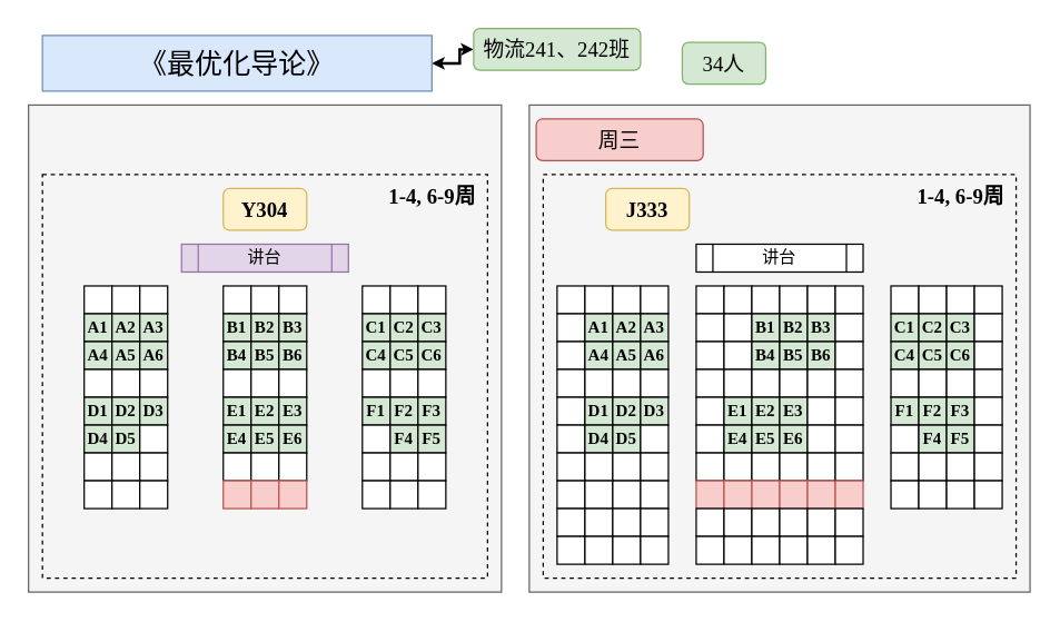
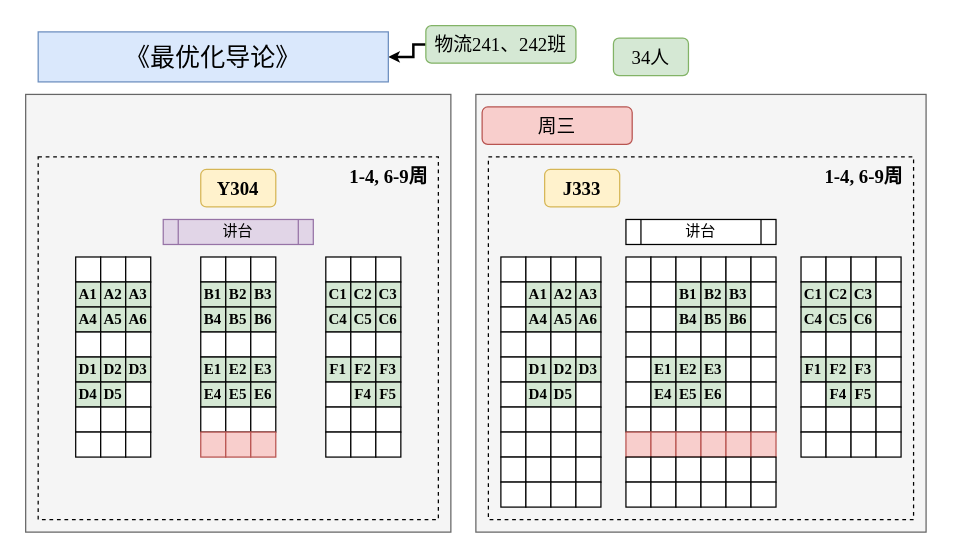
- <mxCell id="6" style="edgeStyle=orthogonalEdgeStyle;rounded=0;orthogonalLoop=1;jettySize=auto;html=1;exitX=1;exitY=0.5;exitDx=0;exitDy=0;strokeWidth=2;endSize=3;startSize=3;startArrow=classic;startFill=1;" parent="1" source="7" target="8" edge="1"><mxGeometry relative="1" as="geometry" /></mxCell>
+ <mxCell id="6" style="edgeStyle=orthogonalEdgeStyle;rounded=0;orthogonalLoop=1;jettySize=auto;html=1;exitX=1;exitY=0.5;exitDx=0;exitDy=0;strokeWidth=2;endSize=3;startSize=3;startArrow=classic;startFill=1;endArrow=none;" parent="1" source="7" target="8" edge="1"><mxGeometry relative="1" as="geometry" /></mxCell>
